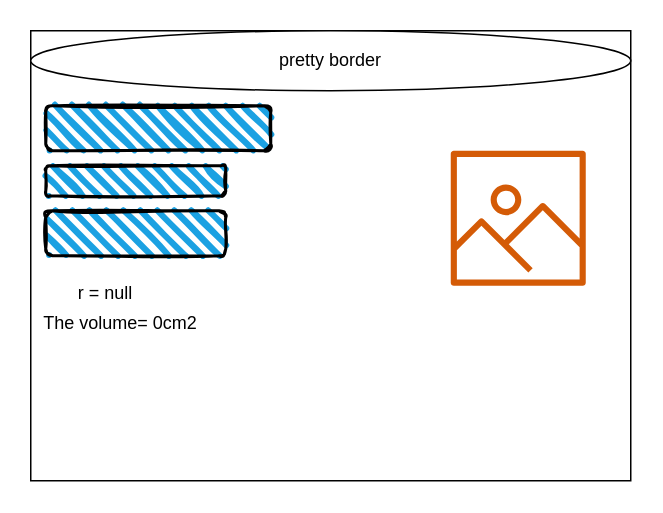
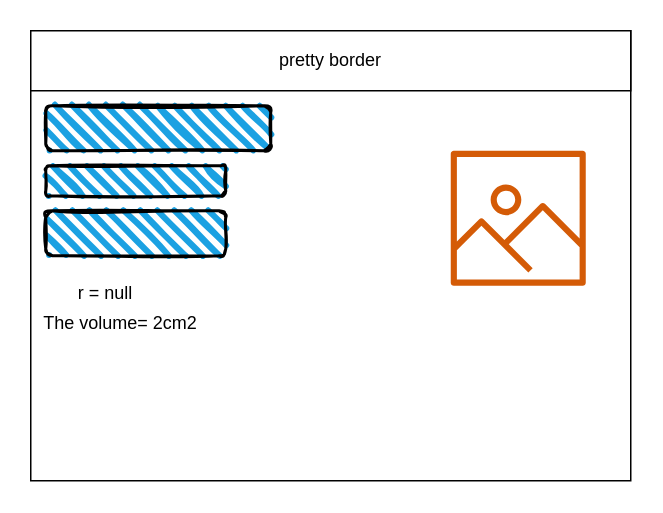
- <mxCell id="3" value="pretty border" style="ellipse;whiteSpace=wrap;html=1;" parent="1" vertex="1"><mxGeometry x="20" y="20" width="400" height="40" as="geometry" /></mxCell>
+ <mxCell id="3" value="pretty border" style="rounded=0;whiteSpace=wrap;html=1;" parent="1" vertex="1"><mxGeometry x="20" y="20" width="400" height="40" as="geometry" /></mxCell>
- <mxCell id="8" value="The volume= 0cm2" style="text;html=1;strokeColor=none;fillColor=none;align=center;verticalAlign=middle;whiteSpace=wrap;rounded=0;" vertex="1" parent="1"><mxGeometry x="20" y="200" width="120" height="30" as="geometry" /></mxCell>
+ <mxCell id="8" value="The volume= 2cm2" style="text;html=1;strokeColor=none;fillColor=none;align=center;verticalAlign=middle;whiteSpace=wrap;rounded=0;" vertex="1" parent="1"><mxGeometry x="20" y="200" width="120" height="30" as="geometry" /></mxCell>
